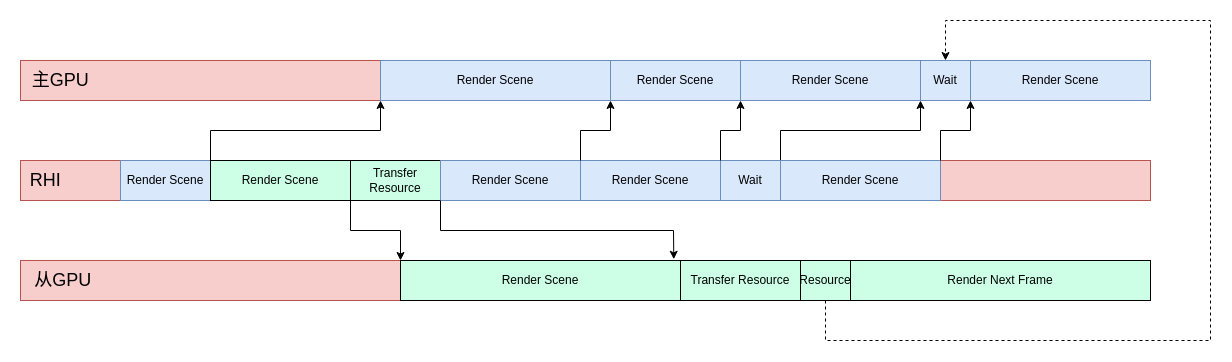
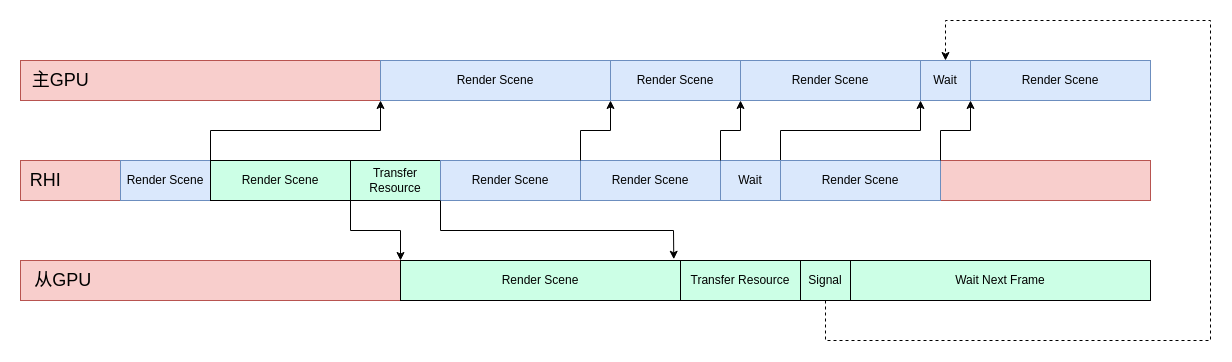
- <mxCell id="22" value="Resource" style="whiteSpace=wrap;html=1;fillColor=#CCFFE6;" vertex="1" parent="1"><mxGeometry x="800" y="260" width="50" height="40" as="geometry" /></mxCell>
+ <mxCell id="22" value="Signal" style="whiteSpace=wrap;html=1;fillColor=#CCFFE6;" vertex="1" parent="1"><mxGeometry x="800" y="260" width="50" height="40" as="geometry" /></mxCell>
- <mxCell id="25" value="Render Next Frame" style="whiteSpace=wrap;html=1;fillColor=#CCFFE6;" vertex="1" parent="1"><mxGeometry x="850" y="260" width="300" height="40" as="geometry" /></mxCell>
+ <mxCell id="25" value="Wait Next Frame" style="whiteSpace=wrap;html=1;fillColor=#CCFFE6;" vertex="1" parent="1"><mxGeometry x="850" y="260" width="300" height="40" as="geometry" /></mxCell>
